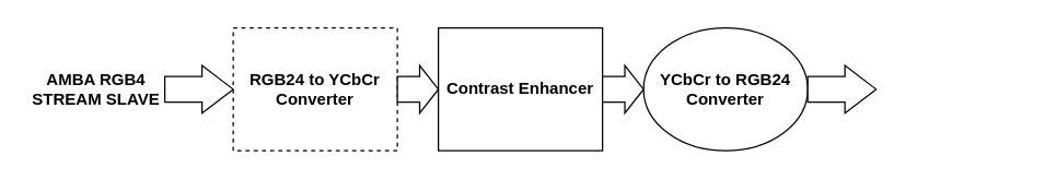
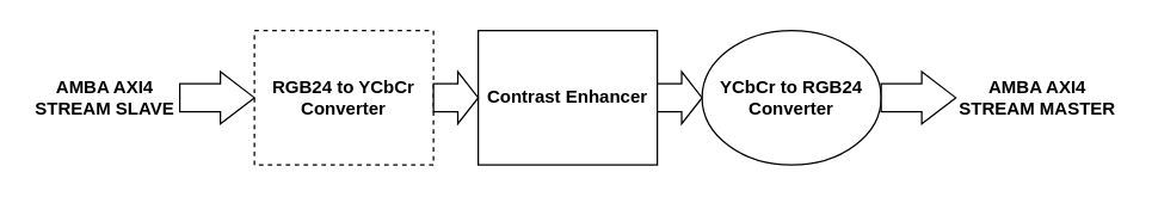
- <mxCell id="9" value="AMBA RGB4&lt;br&gt;STREAM SLAVE" style="text;html=1;strokeColor=none;fillColor=none;align=center;verticalAlign=middle;whiteSpace=wrap;rounded=0;fontStyle=1" parent="1" vertex="1"><mxGeometry x="20" y="50" width="100" height="30" as="geometry" /></mxCell>
+ <mxCell id="9" value="AMBA AXI4&lt;br&gt;STREAM SLAVE" style="text;html=1;strokeColor=none;fillColor=none;align=center;verticalAlign=middle;whiteSpace=wrap;rounded=0;fontStyle=1" parent="1" vertex="1"><mxGeometry x="20" y="50" width="100" height="30" as="geometry" /></mxCell>
+ <mxCell id="10" value="AMBA AXI4&lt;br&gt;STREAM MASTER" style="text;html=1;strokeColor=none;fillColor=none;align=center;verticalAlign=middle;whiteSpace=wrap;rounded=0;fontStyle=1" parent="1" vertex="1"><mxGeometry x="640" y="50" width="110" height="30" as="geometry" /></mxCell>
